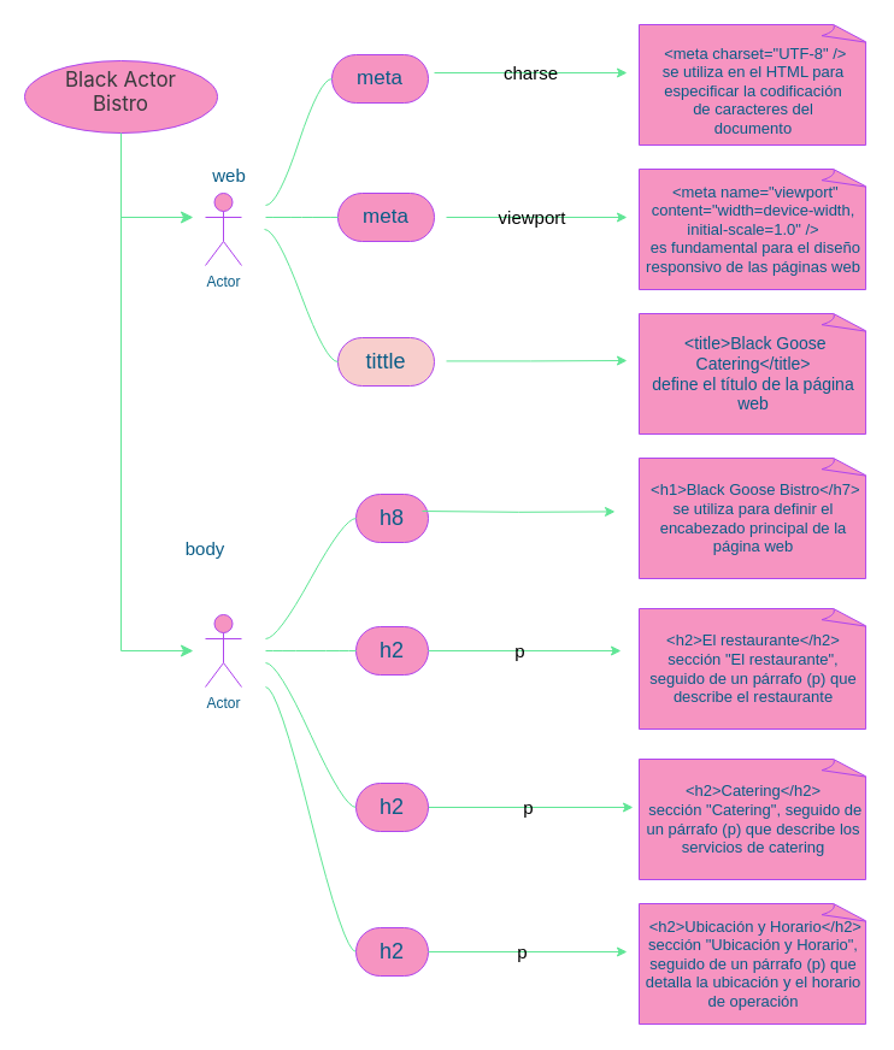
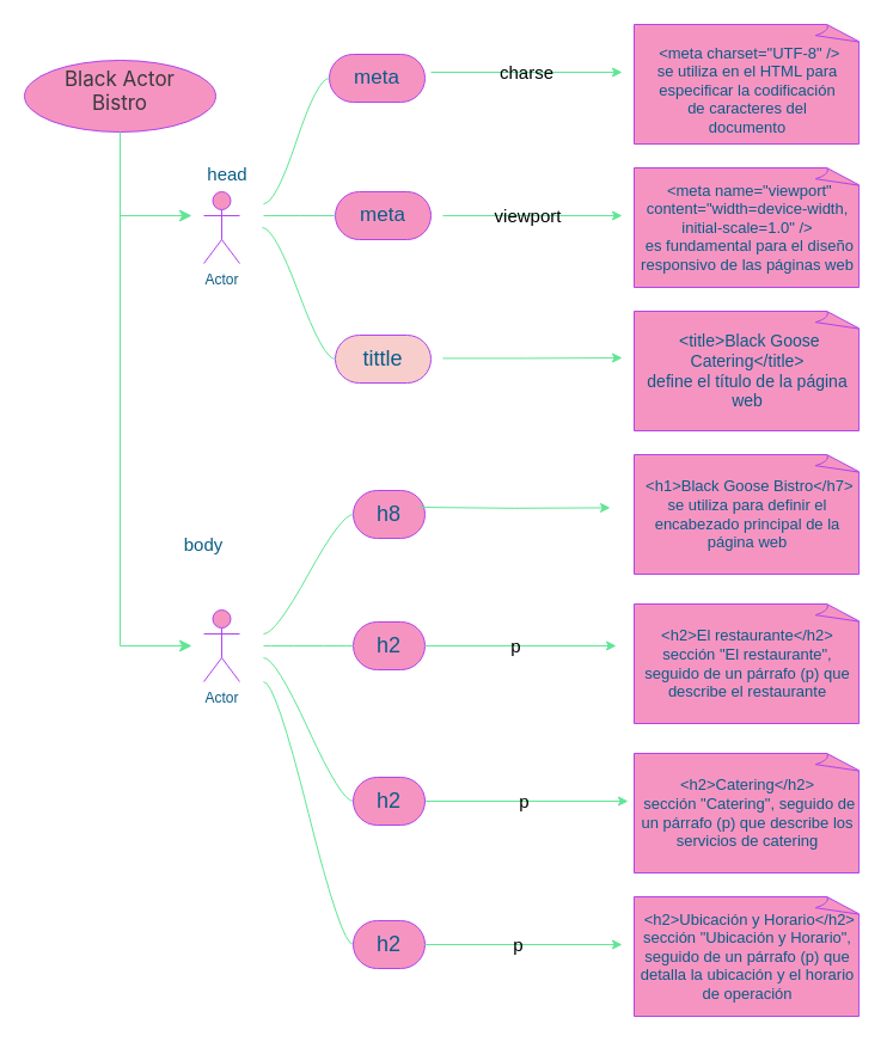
- <mxCell id="7" value="web" style="text;html=1;align=center;verticalAlign=middle;whiteSpace=wrap;rounded=0;fontColor=#095C86;fontSize=15;labelBackgroundColor=none;" vertex="1" parent="1"><mxGeometry x="160" y="130" width="60" height="30" as="geometry" /></mxCell>
+ <mxCell id="7" value="head" style="text;html=1;align=center;verticalAlign=middle;whiteSpace=wrap;rounded=0;fontColor=#095C86;fontSize=15;labelBackgroundColor=none;" vertex="1" parent="1"><mxGeometry x="160" y="130" width="60" height="30" as="geometry" /></mxCell>
